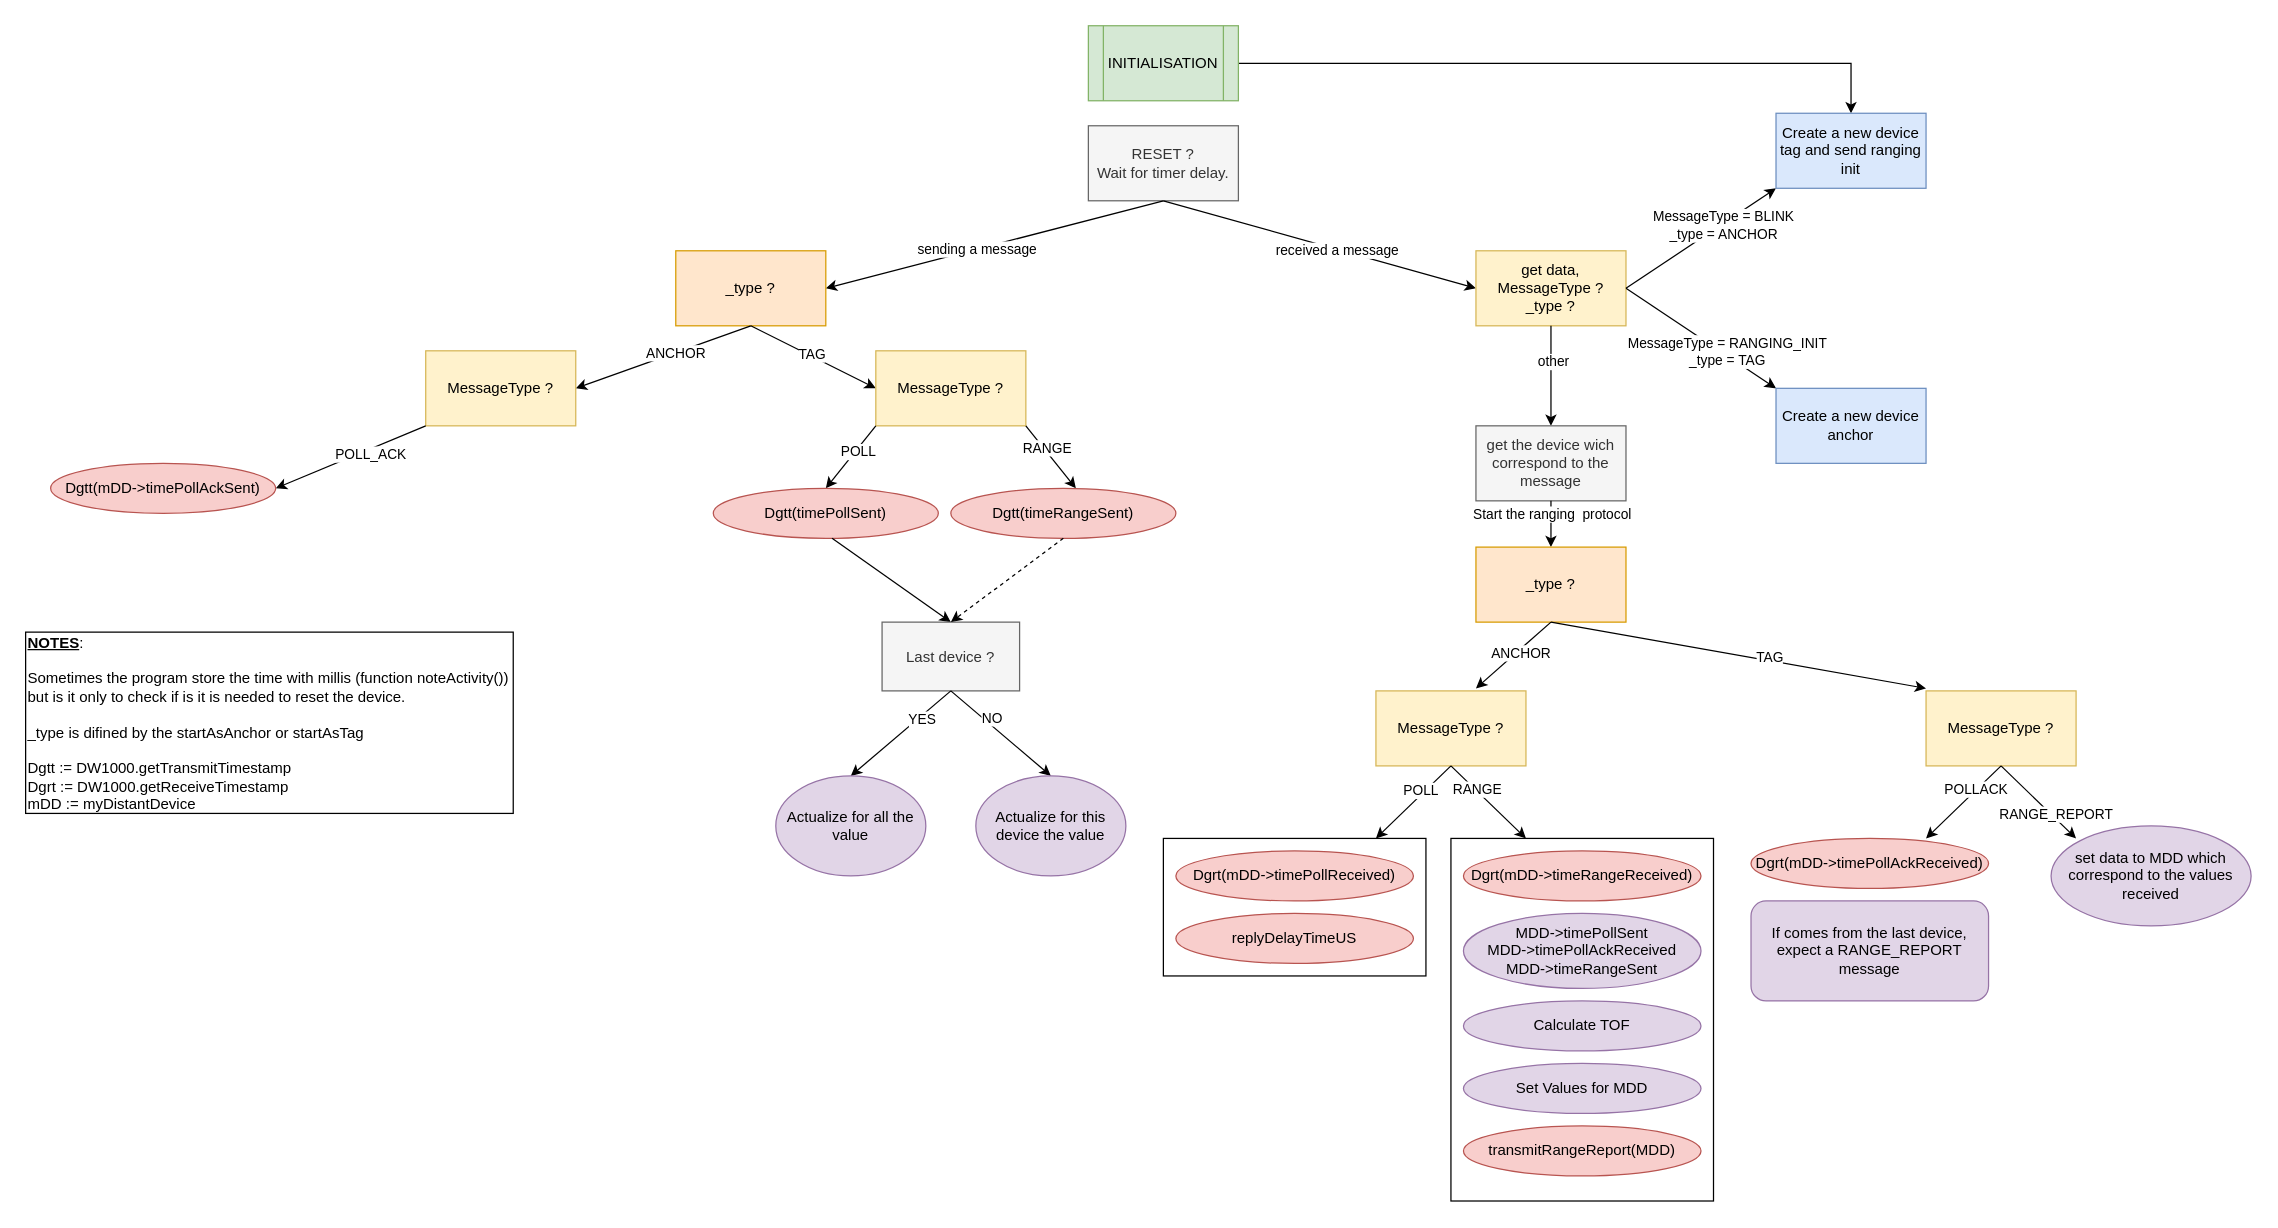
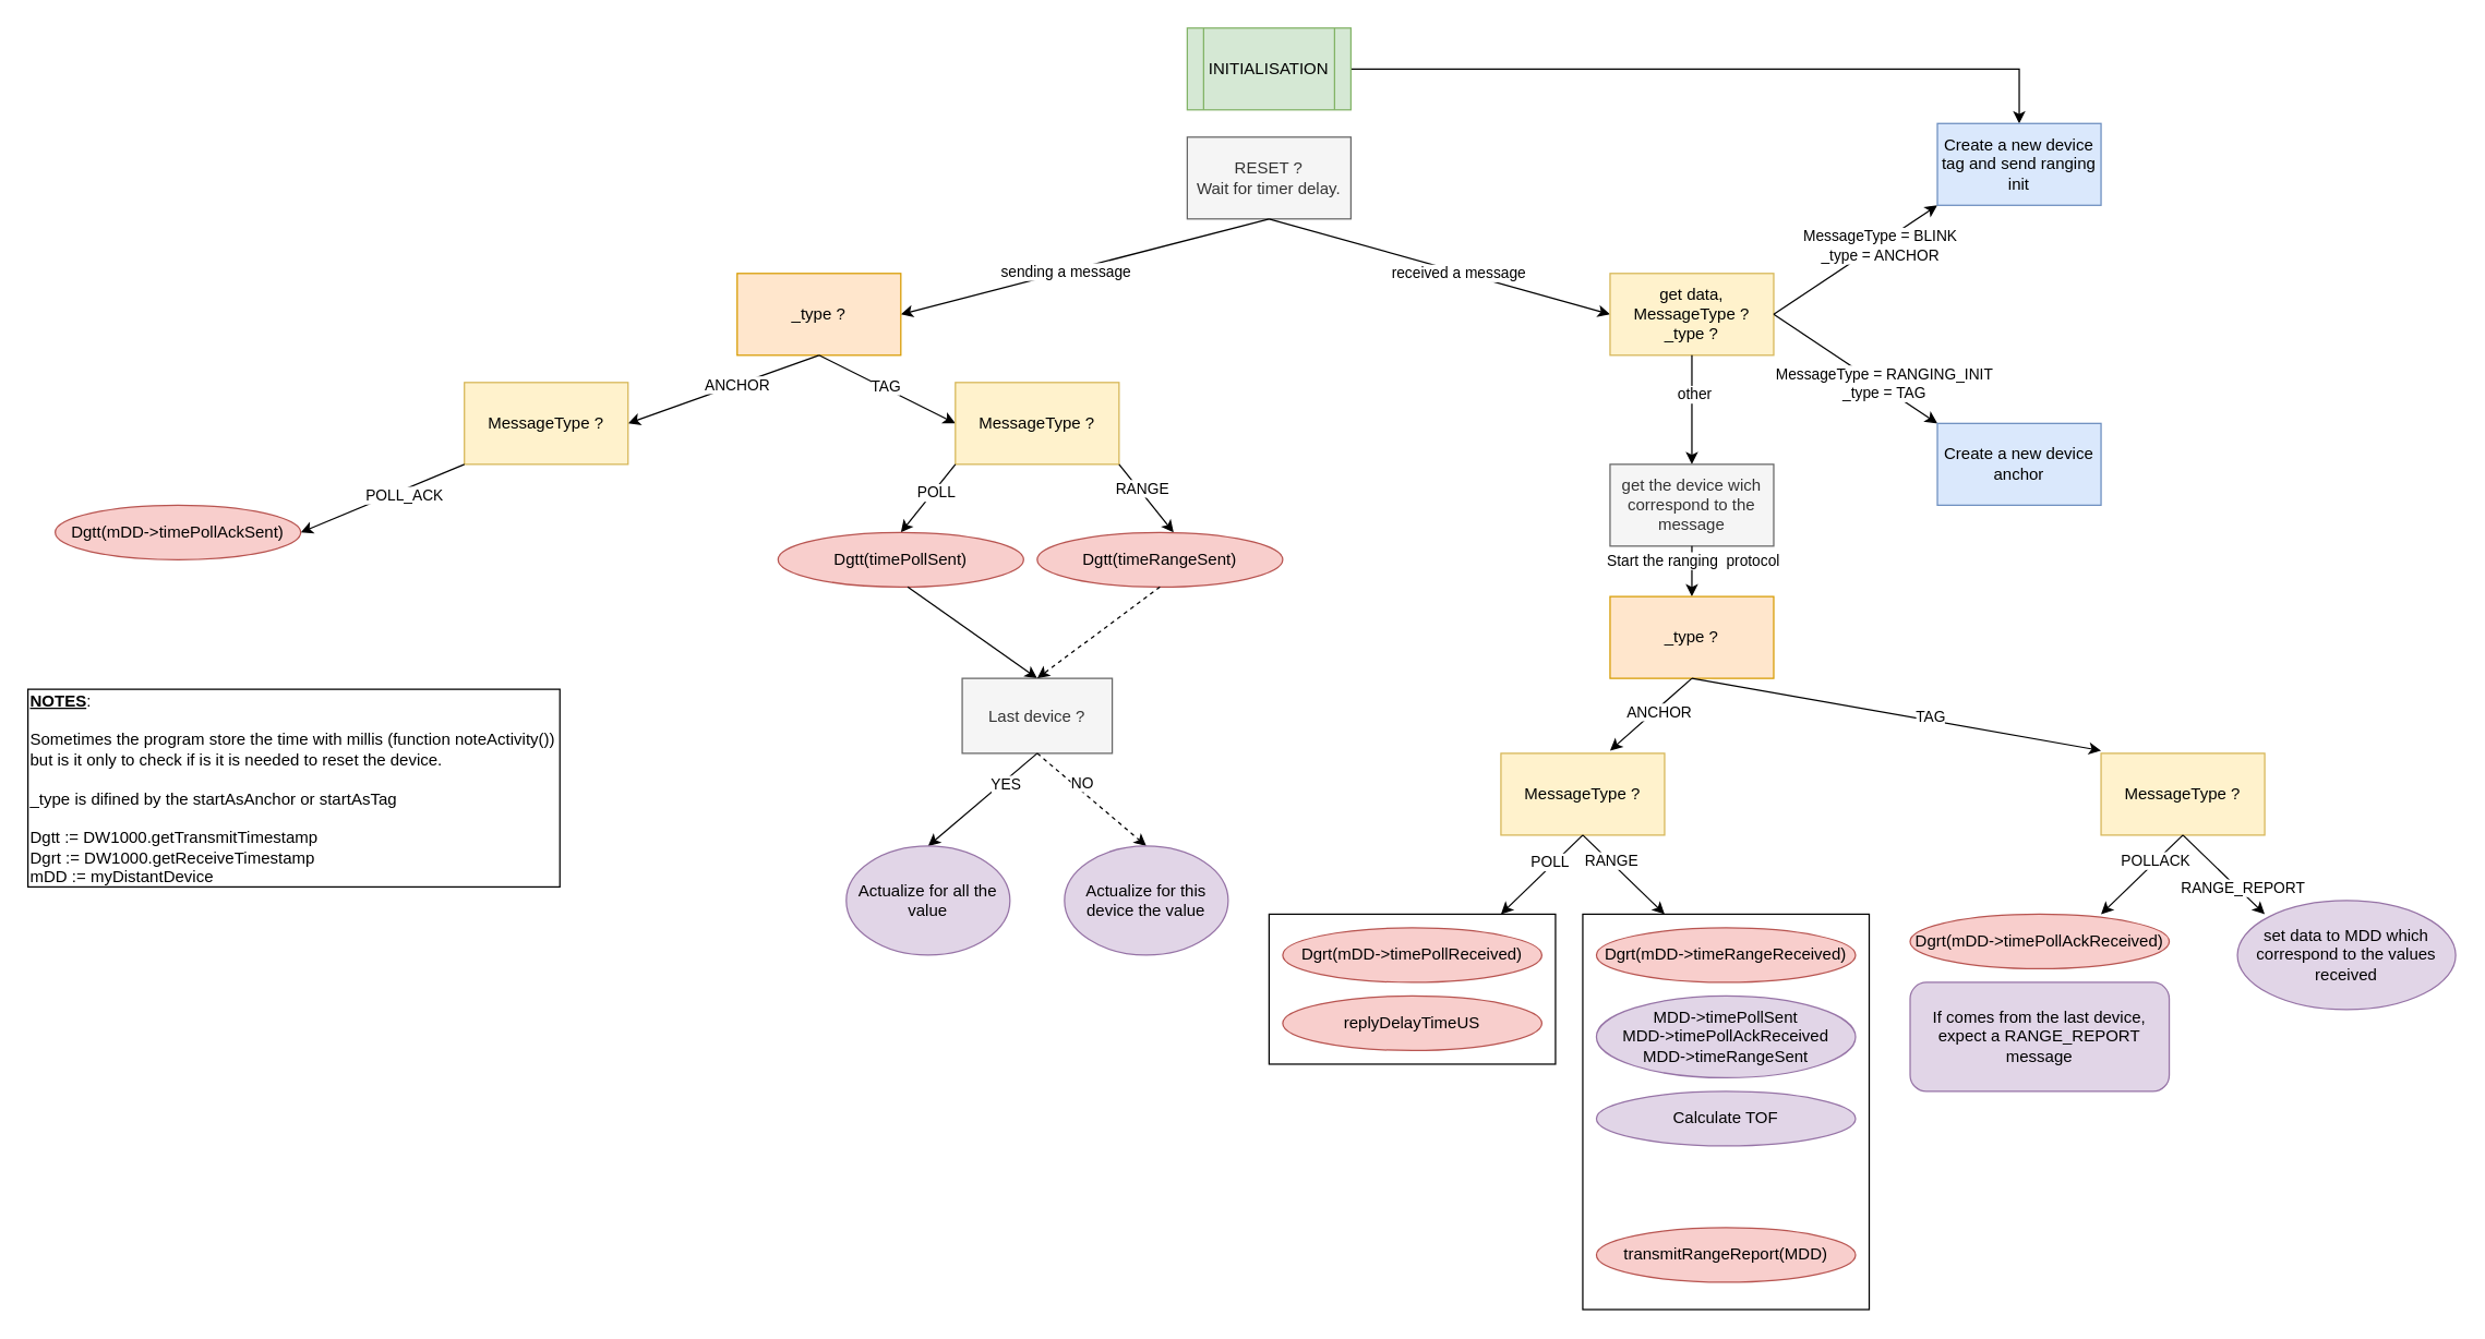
- <mxCell id="29" value="" style="endArrow=classic;html=1;rounded=0;exitX=0.5;exitY=1;exitDx=0;exitDy=0;entryX=0.5;entryY=0;entryDx=0;entryDy=0;" edge="1" parent="1" source="26" target="61"><mxGeometry width="50" height="50" relative="1" as="geometry"><mxPoint x="770" y="562" as="sourcePoint" /><mxPoint x="834" y="686" as="targetPoint" /></mxGeometry></mxCell>
+ <mxCell id="29" value="" style="endArrow=classic;html=1;rounded=0;exitX=0.5;exitY=1;exitDx=0;exitDy=0;entryX=0.5;entryY=0;entryDx=0;entryDy=0;dashed=1;" edge="1" parent="1" source="26" target="61"><mxGeometry width="50" height="50" relative="1" as="geometry"><mxPoint x="770" y="562" as="sourcePoint" /><mxPoint x="834" y="686" as="targetPoint" /></mxGeometry></mxCell>
- <mxCell id="69" value="Set Values for MDD" style="ellipse;whiteSpace=wrap;html=1;fillColor=#e1d5e7;strokeColor=#9673a6;" vertex="1" parent="1"><mxGeometry x="1170" y="850" width="190" height="40" as="geometry" /></mxCell>
